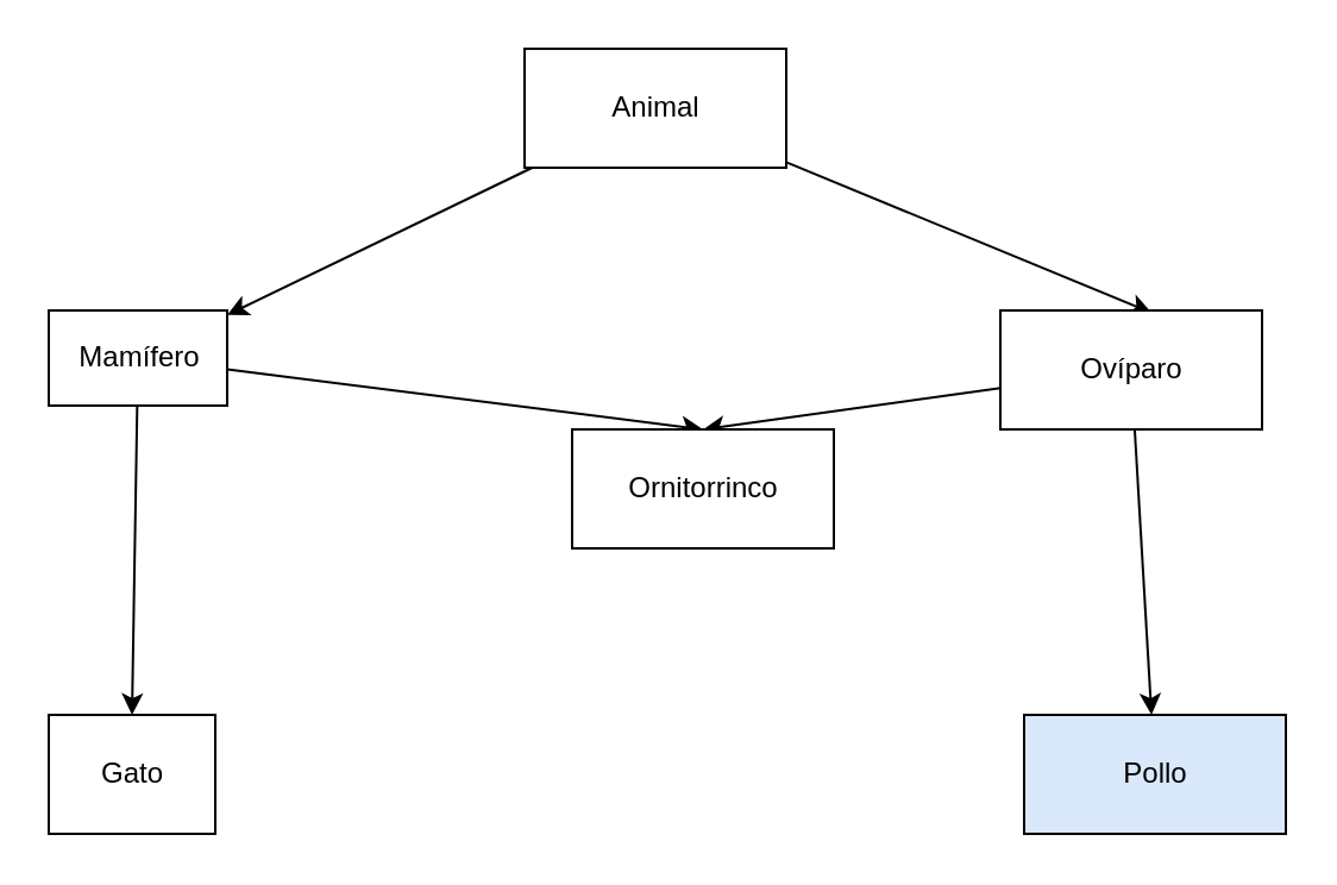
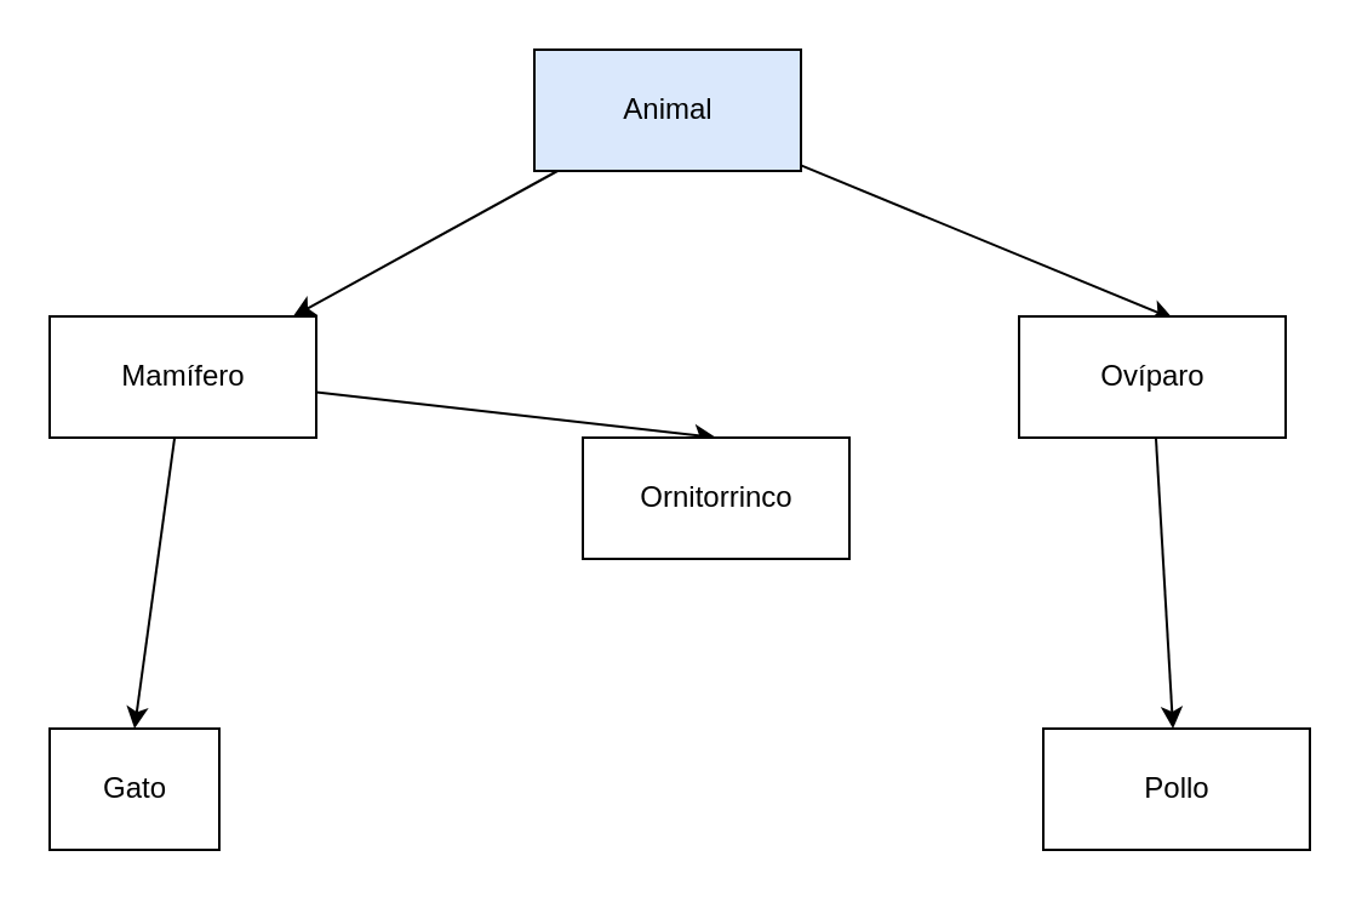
- <mxCell id="4" value="Animal" style="html=1;" vertex="1" parent="1"><mxGeometry x="220" y="20" width="110" height="50" as="geometry" /></mxCell>
+ <mxCell id="4" value="Animal" style="html=1;fillColor=#dae8fc;" vertex="1" parent="1"><mxGeometry x="220" y="20" width="110" height="50" as="geometry" /></mxCell>
- <mxCell id="7" value="Mamífero" style="html=1;" vertex="1" parent="1"><mxGeometry x="20" y="130" width="75" height="40" as="geometry" /></mxCell>
+ <mxCell id="7" value="Mamífero" style="html=1;" vertex="1" parent="1"><mxGeometry x="20" y="130" width="110" height="50" as="geometry" /></mxCell>
- <mxCell id="9" style="edgeStyle=none;html=1;entryX=0.5;entryY=0;entryDx=0;entryDy=0;" edge="1" parent="1" source="10" target="12"><mxGeometry relative="1" as="geometry" /></mxCell>
- <mxCell id="13" value="Pollo" style="html=1;fillColor=#dae8fc;" vertex="1" parent="1"><mxGeometry x="430" y="300" width="110" height="50" as="geometry" /></mxCell>
+ <mxCell id="13" value="Pollo" style="html=1;" vertex="1" parent="1"><mxGeometry x="430" y="300" width="110" height="50" as="geometry" /></mxCell>
